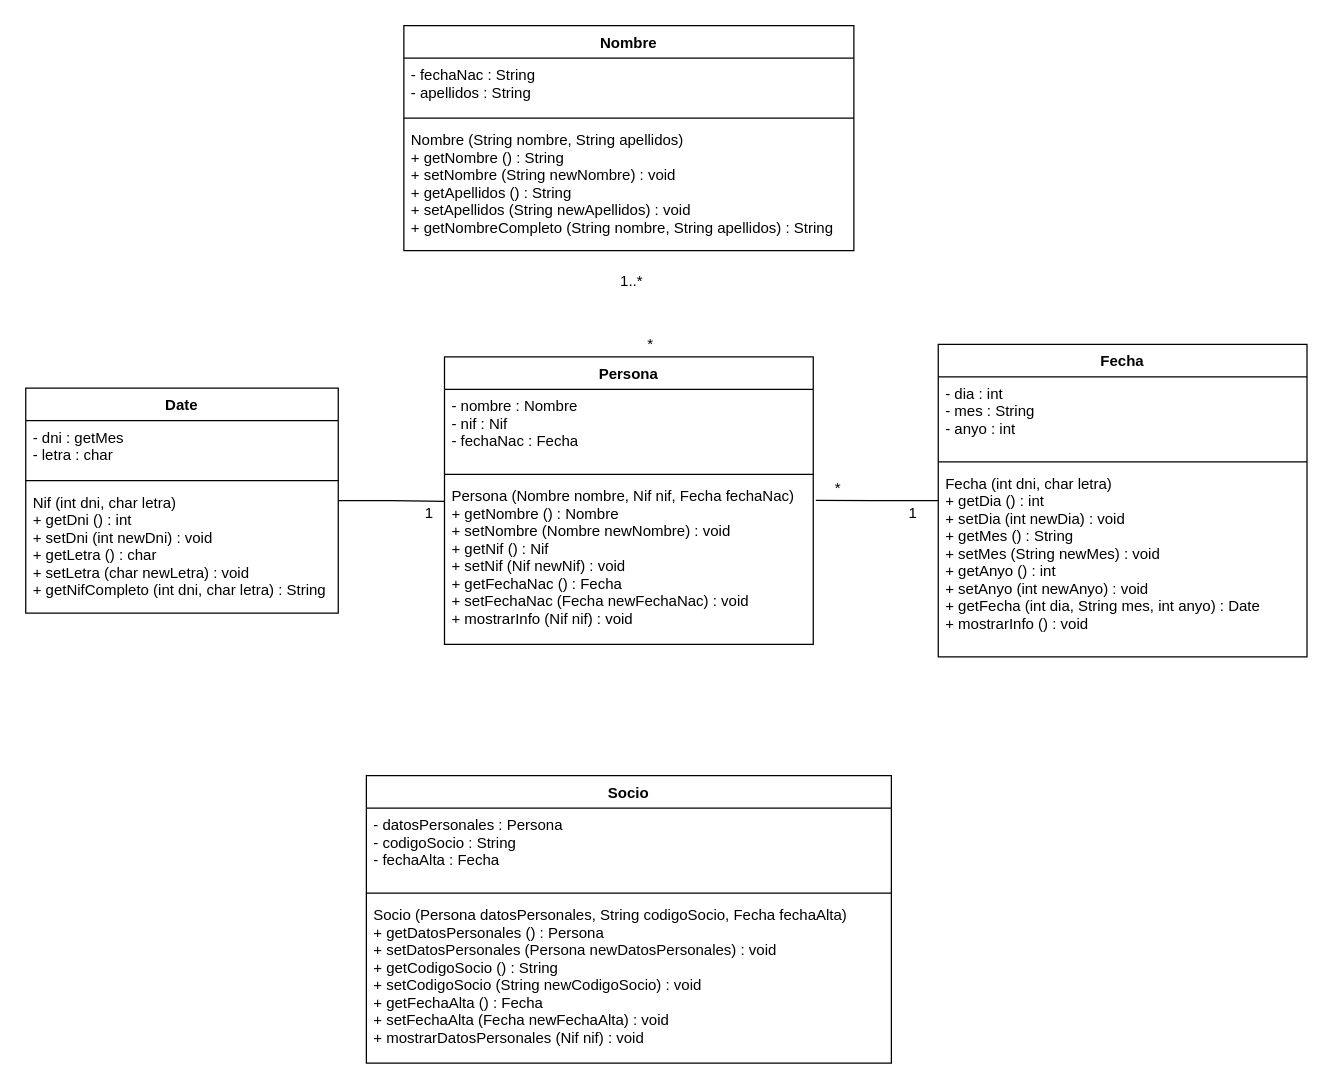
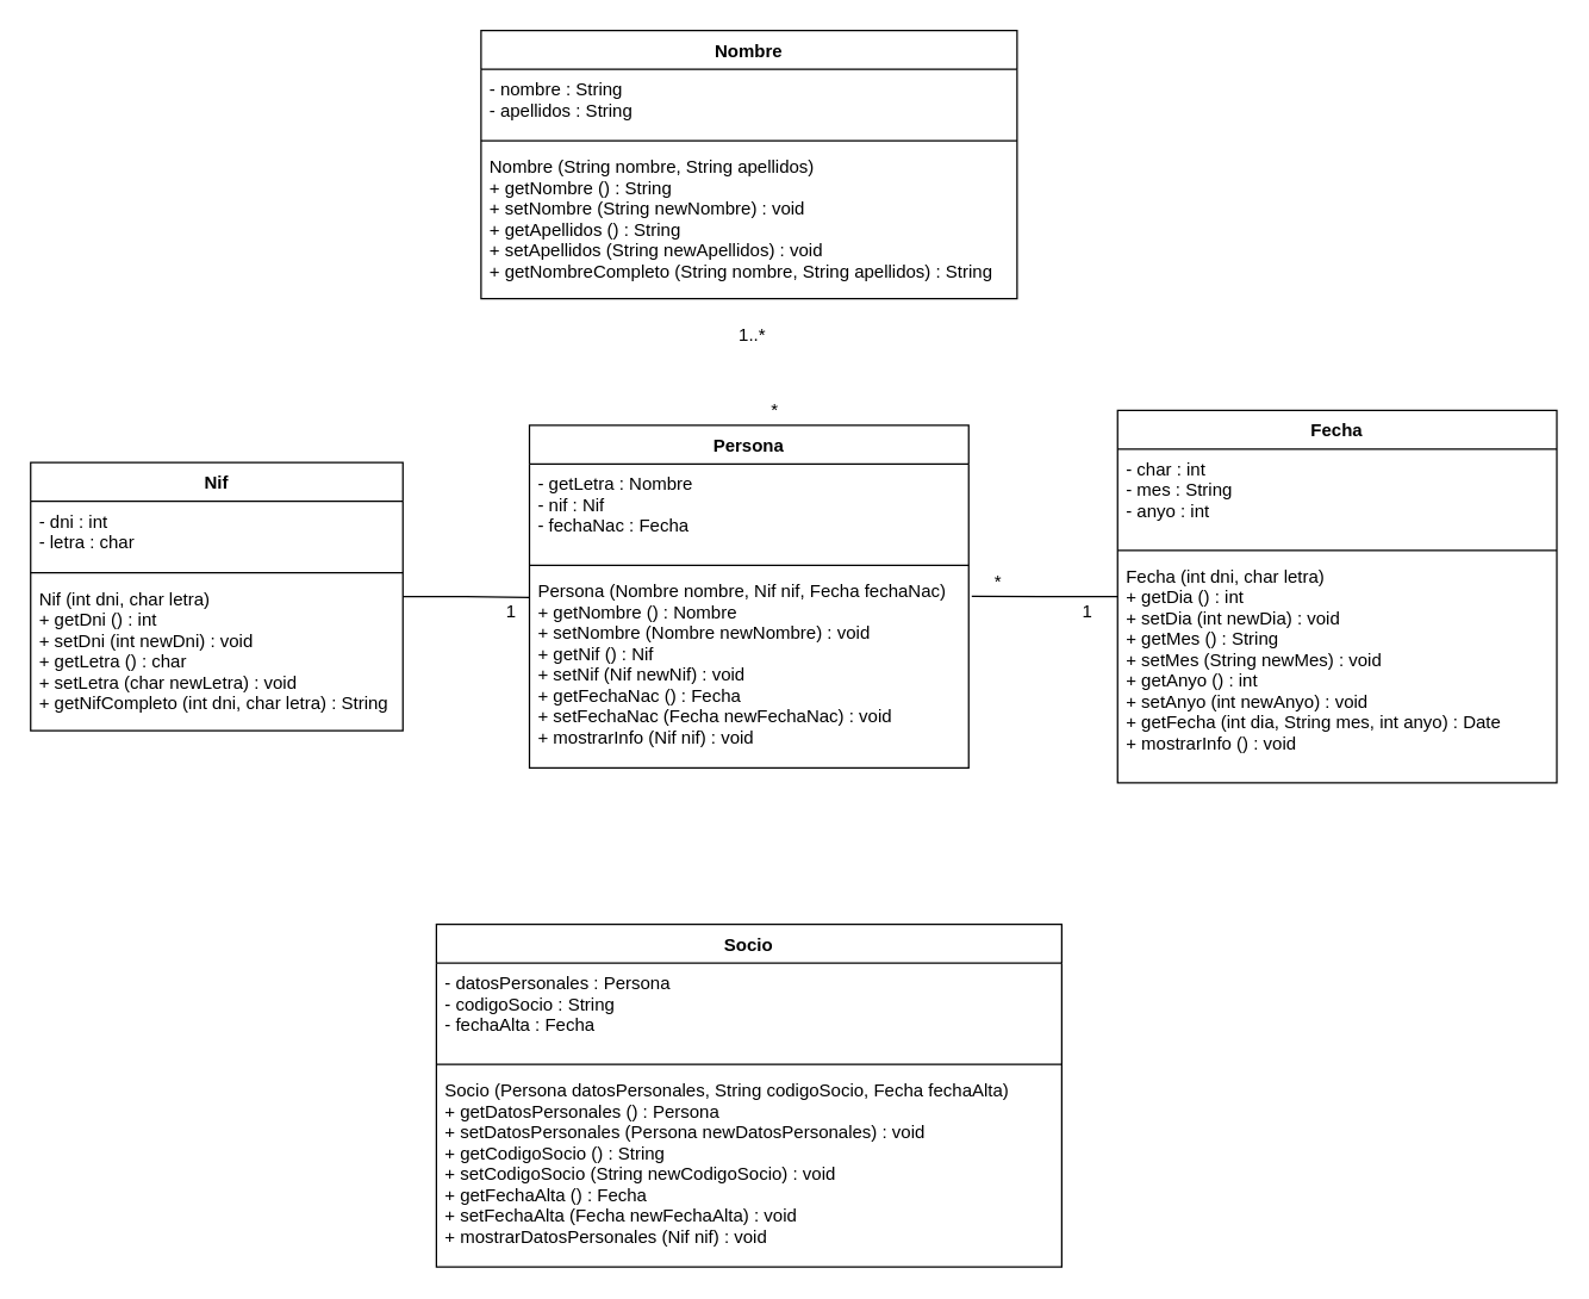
- <mxCell id="13" value="- fechaNac : String&#10;- apellidos : String" style="text;strokeColor=none;fillColor=none;align=left;verticalAlign=top;spacingLeft=4;spacingRight=4;overflow=hidden;rotatable=0;points=[[0,0.5],[1,0.5]];portConstraint=eastwest;" vertex="1" parent="12"><mxGeometry y="26" width="360" height="44" as="geometry" /></mxCell>
+ <mxCell id="13" value="- nombre : String&#10;- apellidos : String" style="text;strokeColor=none;fillColor=none;align=left;verticalAlign=top;spacingLeft=4;spacingRight=4;overflow=hidden;rotatable=0;points=[[0,0.5],[1,0.5]];portConstraint=eastwest;" vertex="1" parent="12"><mxGeometry y="26" width="360" height="44" as="geometry" /></mxCell>
- <mxCell id="9" value="- dia : int&#10;- mes : String&#10;- anyo : int" style="text;strokeColor=none;fillColor=none;align=left;verticalAlign=top;spacingLeft=4;spacingRight=4;overflow=hidden;rotatable=0;points=[[0,0.5],[1,0.5]];portConstraint=eastwest;" vertex="1" parent="8"><mxGeometry y="26" width="295" height="64" as="geometry" /></mxCell>
+ <mxCell id="9" value="- char : int&#10;- mes : String&#10;- anyo : int" style="text;strokeColor=none;fillColor=none;align=left;verticalAlign=top;spacingLeft=4;spacingRight=4;overflow=hidden;rotatable=0;points=[[0,0.5],[1,0.5]];portConstraint=eastwest;" vertex="1" parent="8"><mxGeometry y="26" width="295" height="64" as="geometry" /></mxCell>
- <mxCell id="3" value="Date" style="swimlane;fontStyle=1;align=center;verticalAlign=top;childLayout=stackLayout;horizontal=1;startSize=26;horizontalStack=0;resizeParent=1;resizeParentMax=0;resizeLast=0;collapsible=1;marginBottom=0;" vertex="1" parent="1"><mxGeometry x="20" y="310" width="250" height="180" as="geometry" /></mxCell>
+ <mxCell id="3" value="Nif" style="swimlane;fontStyle=1;align=center;verticalAlign=top;childLayout=stackLayout;horizontal=1;startSize=26;horizontalStack=0;resizeParent=1;resizeParentMax=0;resizeLast=0;collapsible=1;marginBottom=0;" vertex="1" parent="1"><mxGeometry x="20" y="310" width="250" height="180" as="geometry" /></mxCell>
- <mxCell id="17" value="- nombre : Nombre&#10;- nif : Nif&#10;- fechaNac : Fecha" style="text;strokeColor=none;fillColor=none;align=left;verticalAlign=top;spacingLeft=4;spacingRight=4;overflow=hidden;rotatable=0;points=[[0,0.5],[1,0.5]];portConstraint=eastwest;" vertex="1" parent="16"><mxGeometry y="26" width="295" height="64" as="geometry" /></mxCell>
+ <mxCell id="17" value="- getLetra : Nombre&#10;- nif : Nif&#10;- fechaNac : Fecha" style="text;strokeColor=none;fillColor=none;align=left;verticalAlign=top;spacingLeft=4;spacingRight=4;overflow=hidden;rotatable=0;points=[[0,0.5],[1,0.5]];portConstraint=eastwest;" vertex="1" parent="16"><mxGeometry y="26" width="295" height="64" as="geometry" /></mxCell>
- <mxCell id="4" value="- dni : getMes&#10;- letra : char" style="text;strokeColor=none;fillColor=none;align=left;verticalAlign=top;spacingLeft=4;spacingRight=4;overflow=hidden;rotatable=0;points=[[0,0.5],[1,0.5]];portConstraint=eastwest;" vertex="1" parent="3"><mxGeometry y="26" width="250" height="44" as="geometry" /></mxCell>
+ <mxCell id="4" value="- dni : int&#10;- letra : char" style="text;strokeColor=none;fillColor=none;align=left;verticalAlign=top;spacingLeft=4;spacingRight=4;overflow=hidden;rotatable=0;points=[[0,0.5],[1,0.5]];portConstraint=eastwest;" vertex="1" parent="3"><mxGeometry y="26" width="250" height="44" as="geometry" /></mxCell>
